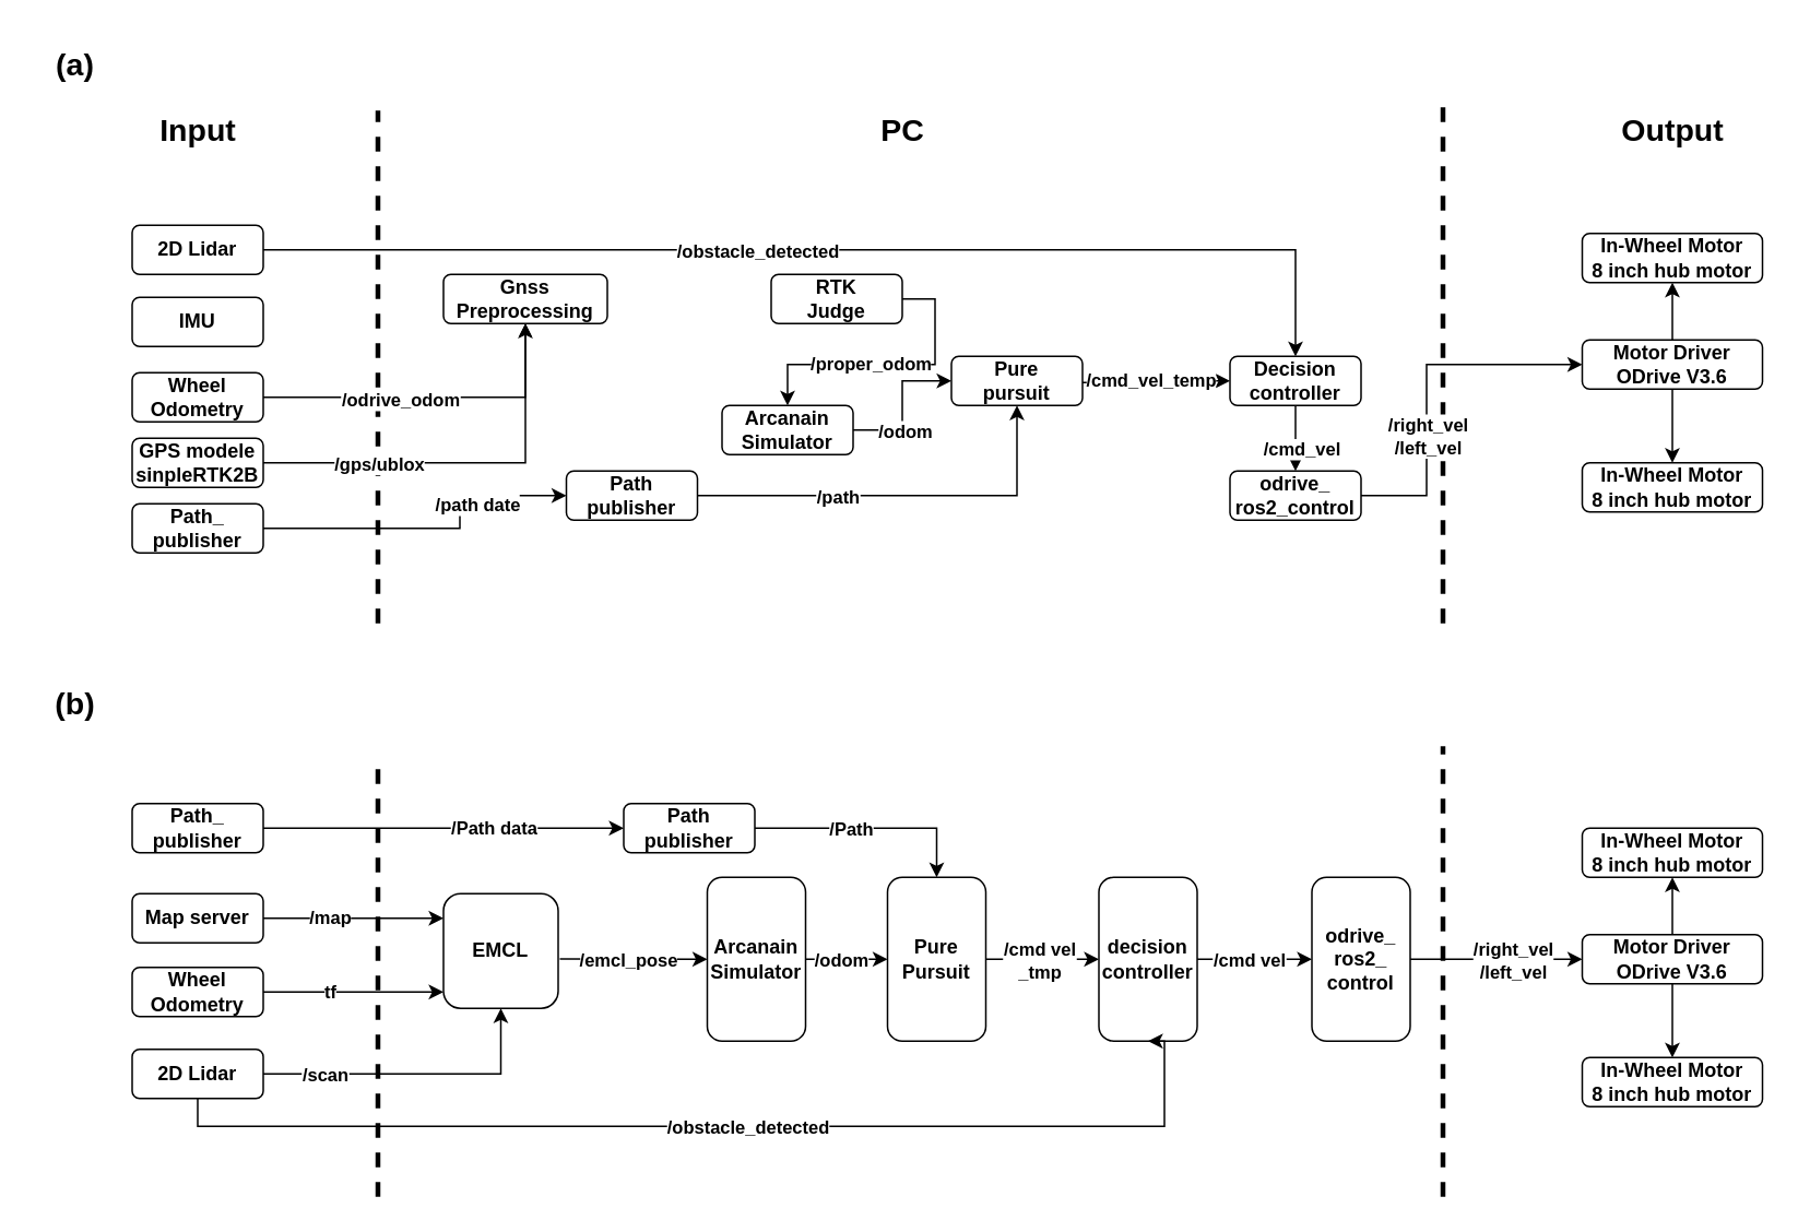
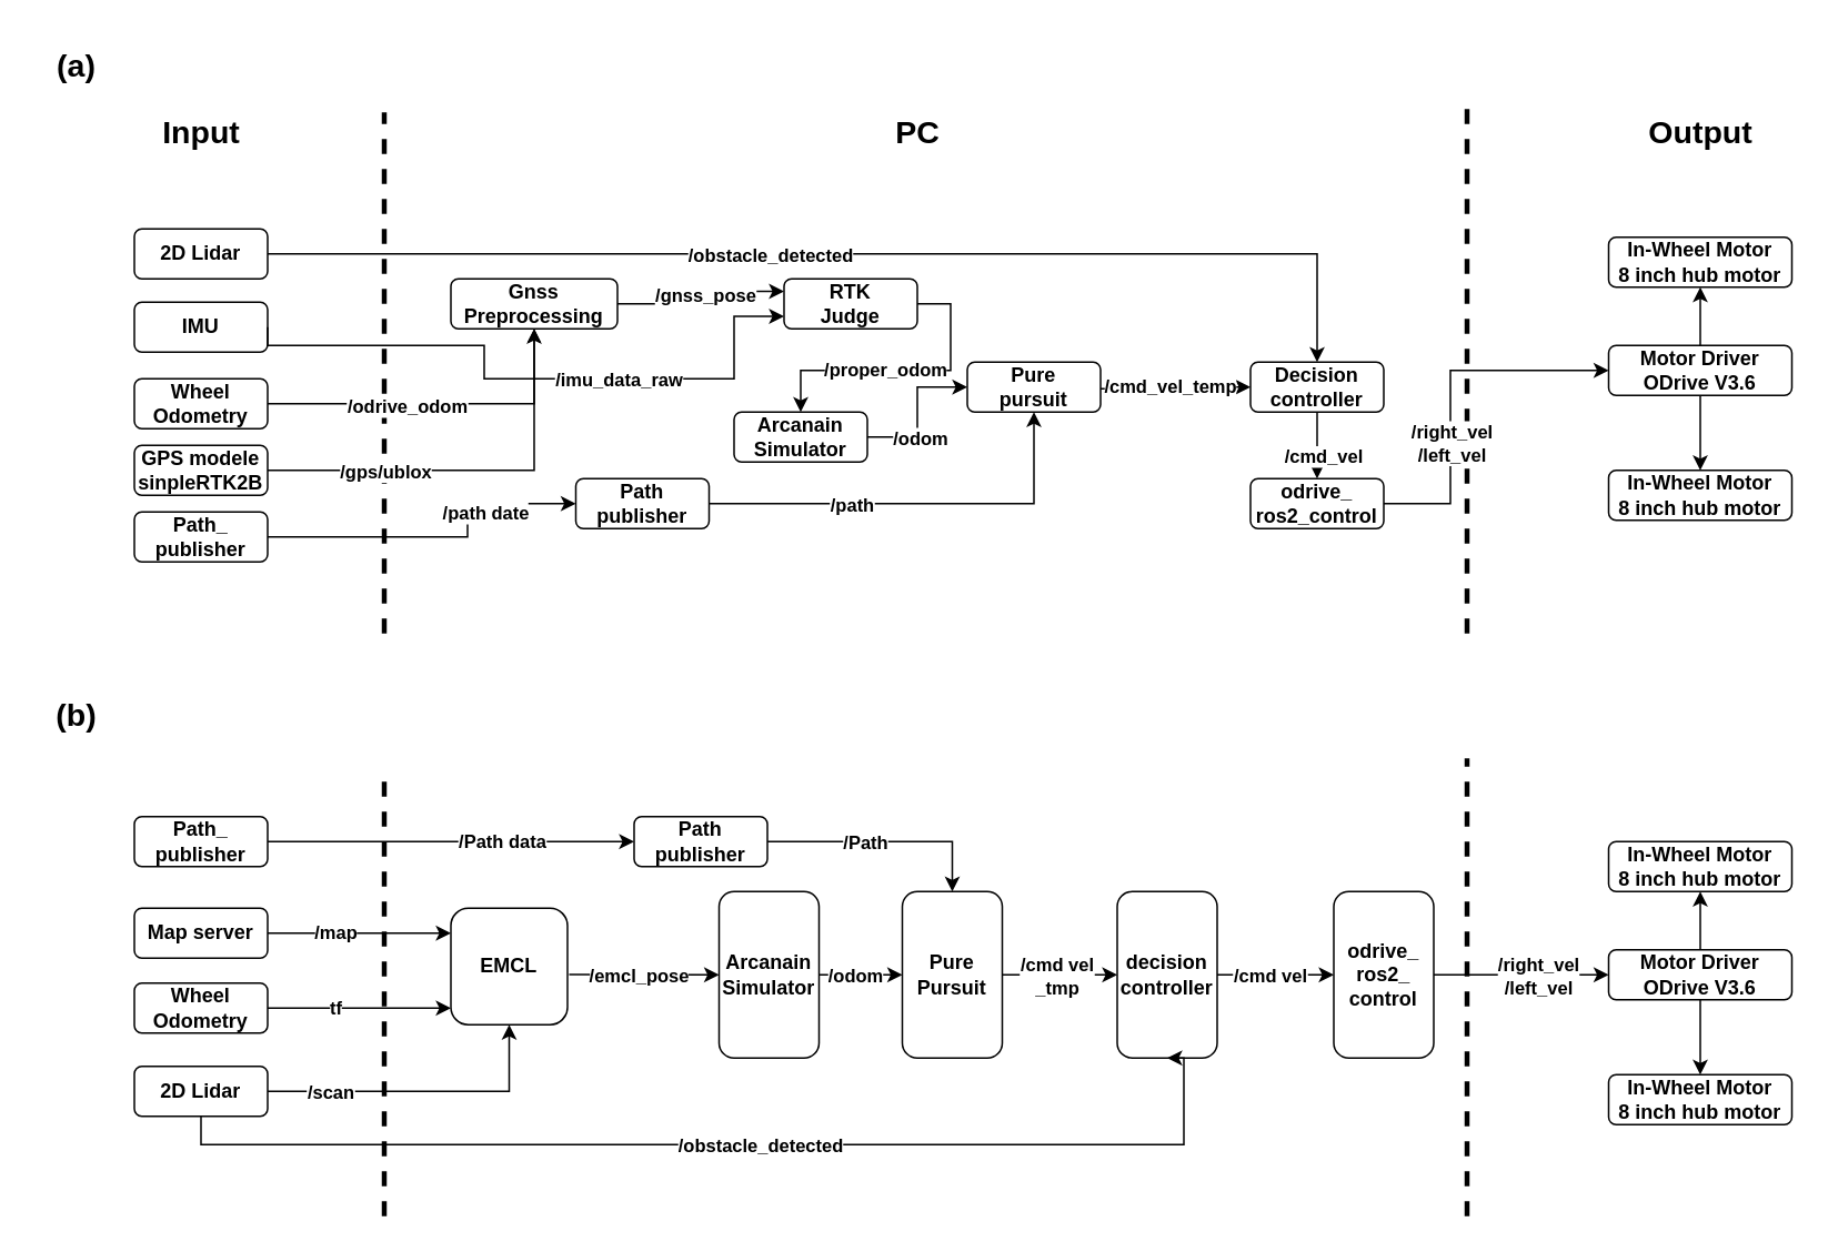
+ <mxCell id="9" style="edgeStyle=orthogonalEdgeStyle;rounded=0;orthogonalLoop=1;jettySize=auto;html=1;exitX=1;exitY=0.5;exitDx=0;exitDy=0;entryX=0;entryY=0.25;entryDx=0;entryDy=0;fontStyle=1" parent="1" source="11" target="14" edge="1"><mxGeometry relative="1" as="geometry" /></mxCell>
+ <mxCell id="10" value="/gnss_pose" style="edgeLabel;html=1;align=center;verticalAlign=middle;resizable=0;points=[];fontStyle=1" parent="9" vertex="1" connectable="0"><mxGeometry x="0.12" y="-2" relative="1" as="geometry"><mxPoint as="offset" /></mxGeometry></mxCell>
+ <mxCell id="40" style="edgeStyle=orthogonalEdgeStyle;rounded=0;orthogonalLoop=1;jettySize=auto;html=1;exitX=1;exitY=0.5;exitDx=0;exitDy=0;entryX=0;entryY=0.75;entryDx=0;entryDy=0;fontStyle=1" parent="1" source="7" target="14" edge="1"><mxGeometry relative="1" as="geometry"><mxPoint x="320" y="442" as="sourcePoint" /><mxPoint x="460" y="207" as="targetPoint" /><Array as="points"><mxPoint x="160" y="207" /><mxPoint x="290" y="207" /><mxPoint x="290" y="227" /><mxPoint x="440" y="227" /><mxPoint x="440" y="189" /></Array></mxGeometry></mxCell>
+ <mxCell id="41" value="/imu_data_raw" style="edgeLabel;html=1;align=center;verticalAlign=middle;resizable=0;points=[];fontStyle=1" parent="40" vertex="1" connectable="0"><mxGeometry x="0.379" relative="1" as="geometry"><mxPoint x="-20" as="offset" /></mxGeometry></mxCell>
